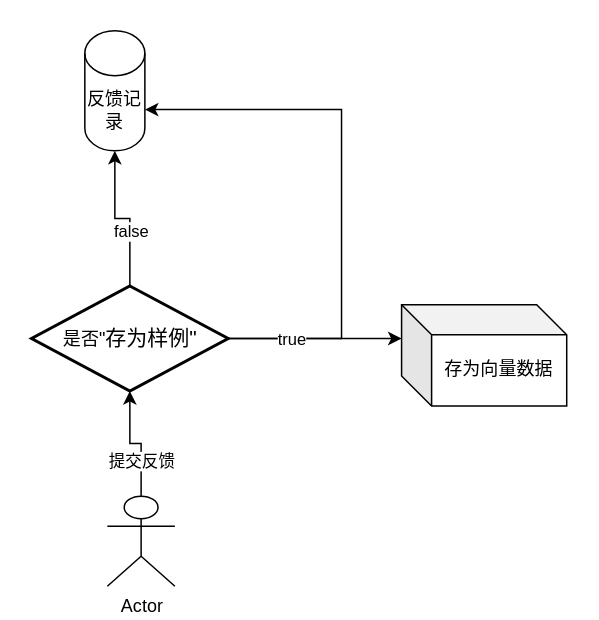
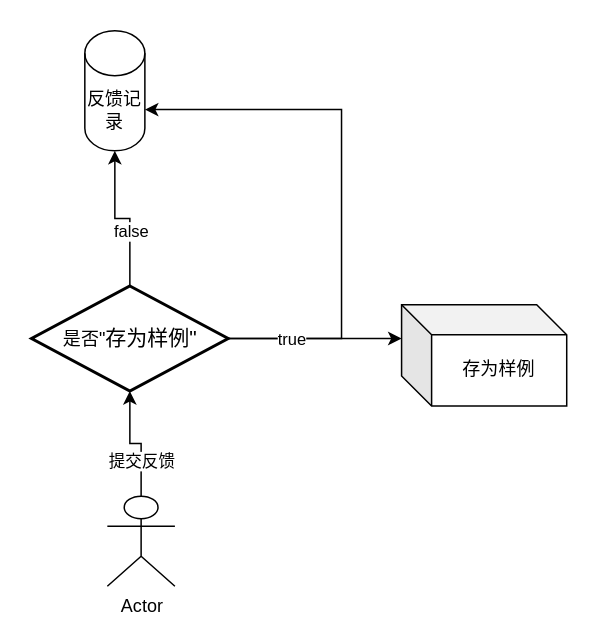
- <mxCell id="4" value="存为向量数据" style="shape=cube;whiteSpace=wrap;html=1;boundedLbl=1;backgroundOutline=1;darkOpacity=0.05;darkOpacity2=0.1;" vertex="1" parent="1"><mxGeometry x="267" y="202.5" width="110" height="67.5" as="geometry" /></mxCell>
+ <mxCell id="4" value="存为样例" style="shape=cube;whiteSpace=wrap;html=1;boundedLbl=1;backgroundOutline=1;darkOpacity=0.05;darkOpacity2=0.1;" vertex="1" parent="1"><mxGeometry x="267" y="202.5" width="110" height="67.5" as="geometry" /></mxCell>
